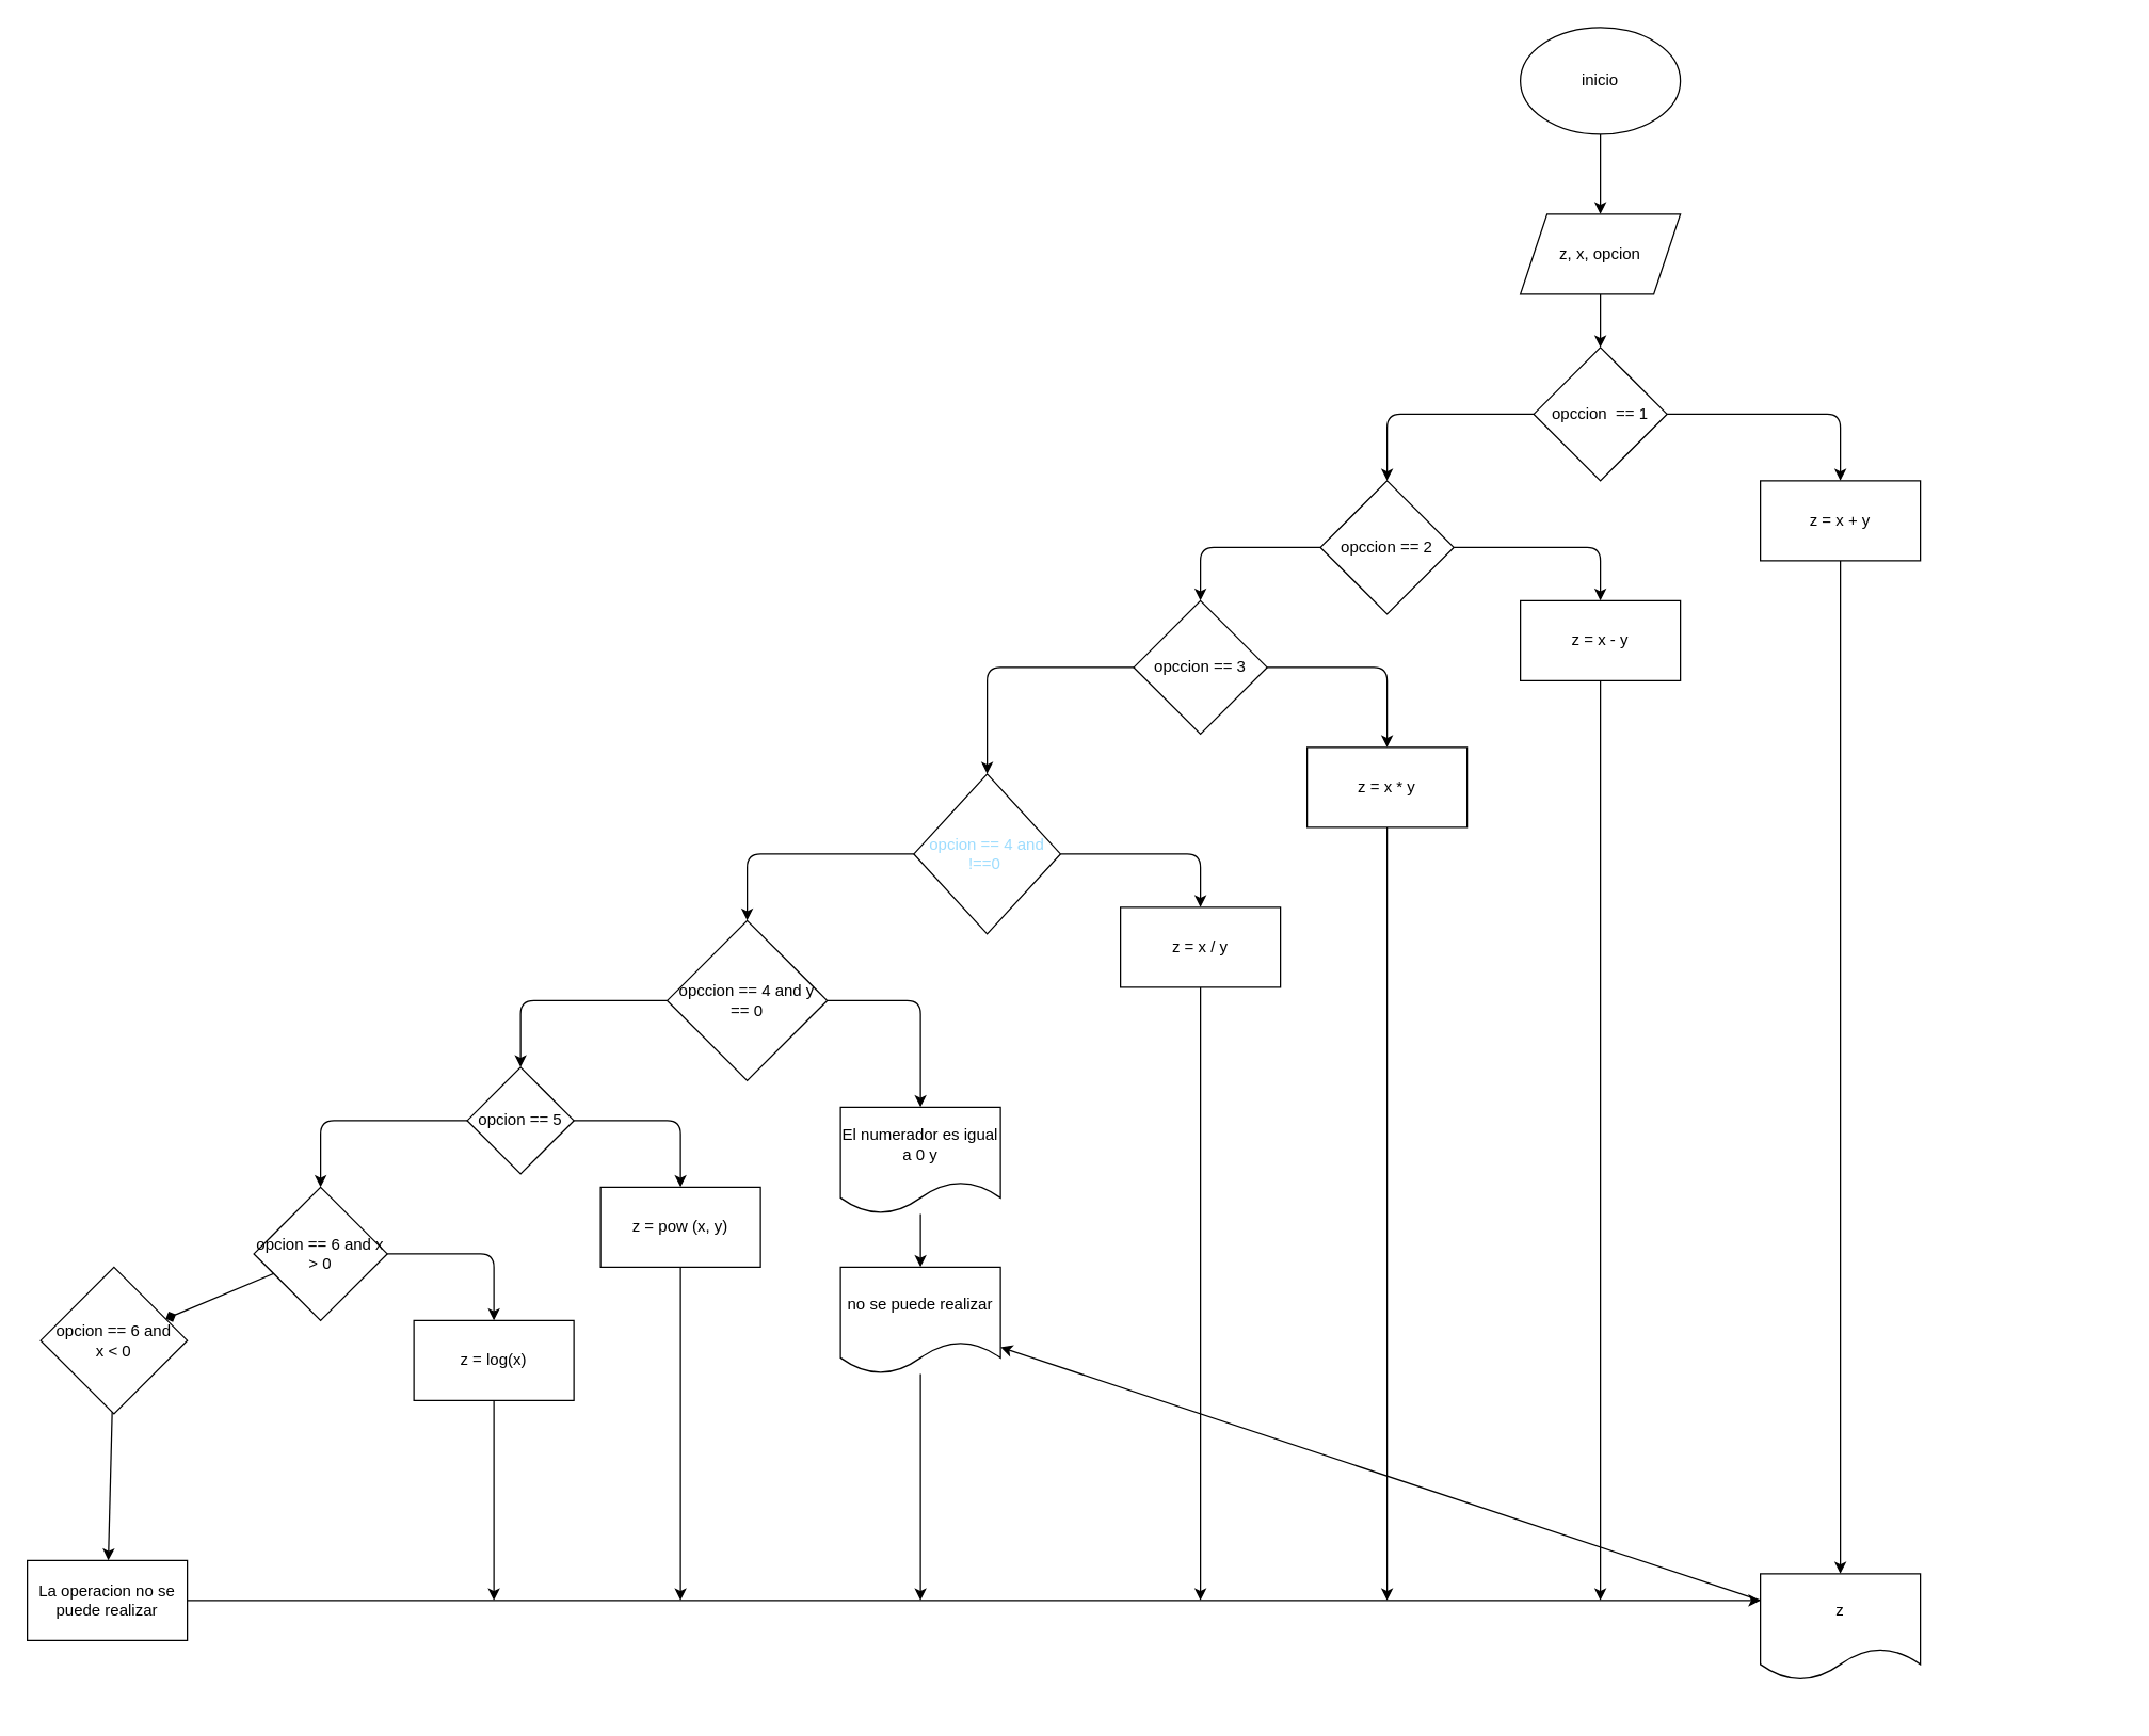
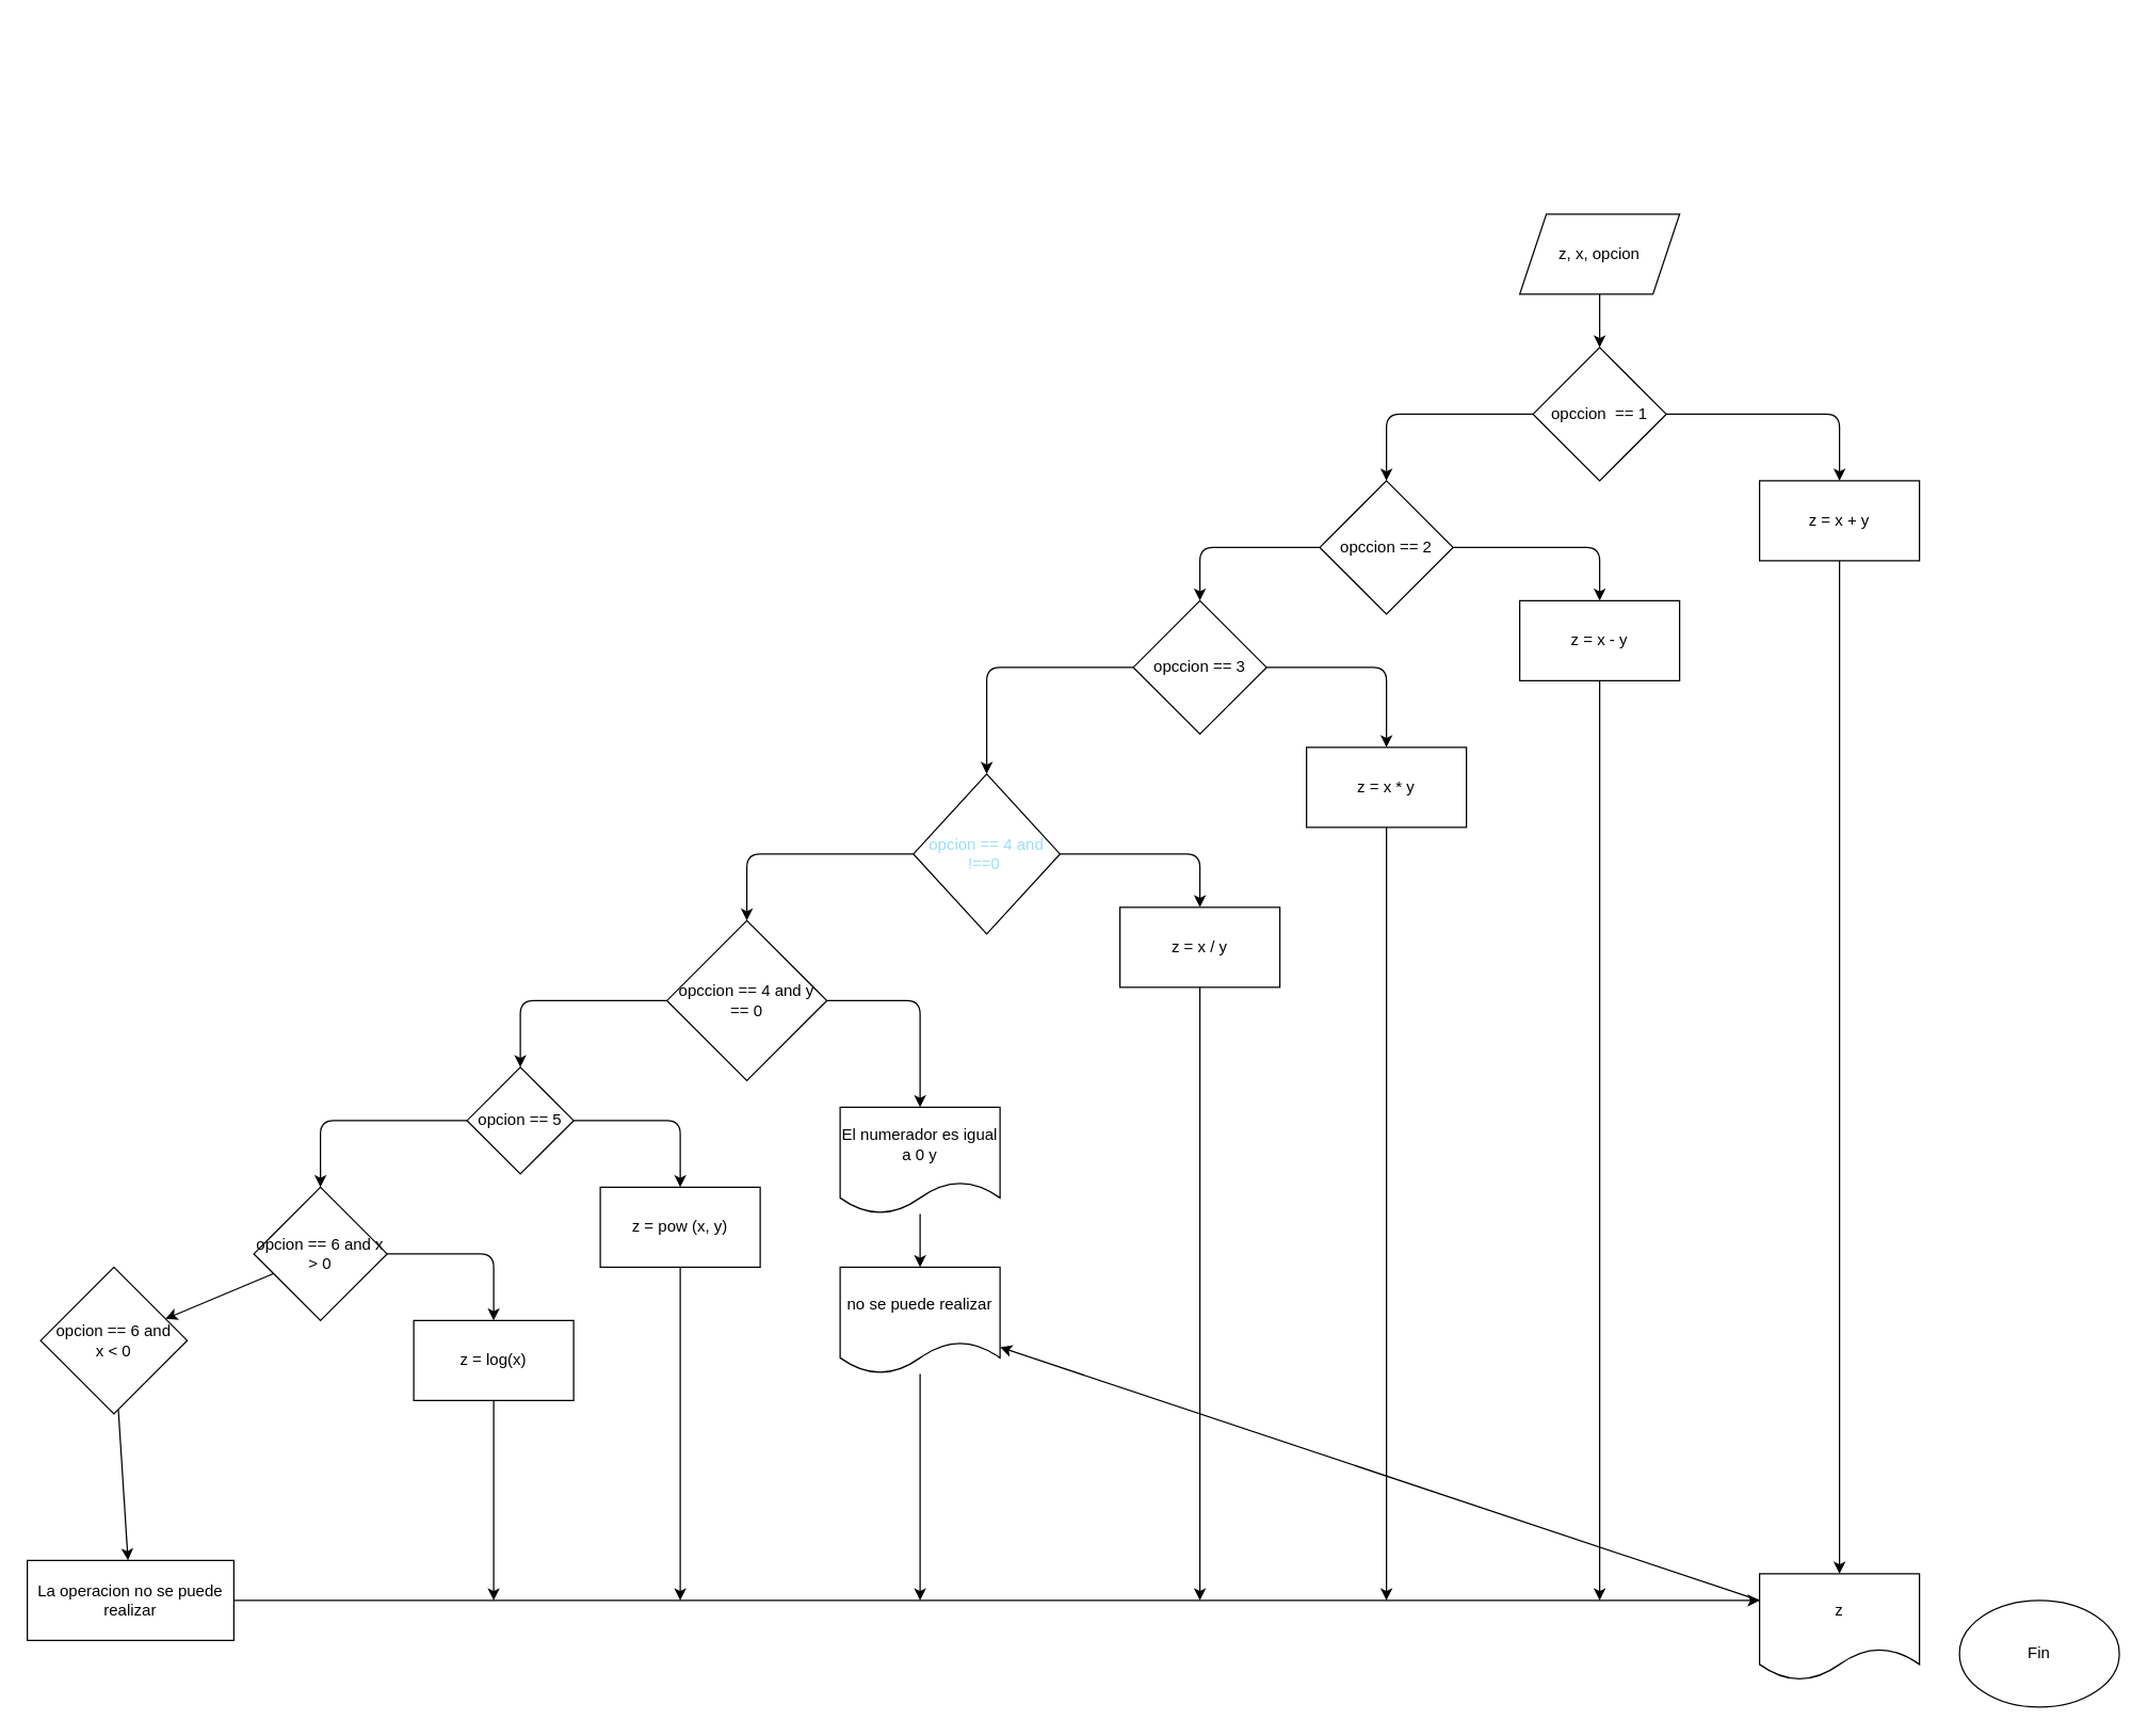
- <mxCell id="3" value="inicio" style="ellipse;whiteSpace=wrap;html=1;" vertex="1" parent="1"><mxGeometry x="1140" y="20" width="120" height="80" as="geometry" /></mxCell>
- <mxCell id="2" value="" style="edgeStyle=none;html=1;" edge="1" parent="1" source="3" target="8"><mxGeometry relative="1" as="geometry" /></mxCell>
- <mxCell id="39" value="" style="edgeStyle=none;html=1;endArrow=diamond;" edge="1" parent="1" source="40" target="44"><mxGeometry relative="1" as="geometry" /></mxCell>
+ <mxCell id="39" value="" style="edgeStyle=none;html=1;" edge="1" parent="1" source="40" target="44"><mxGeometry relative="1" as="geometry" /></mxCell>
- <mxCell id="46" value="La operacion no se puede realizar" style="whiteSpace=wrap;html=1;" vertex="1" parent="1"><mxGeometry x="20" y="1170" width="120" height="60" as="geometry" /></mxCell>
+ <mxCell id="46" value="La operacion no se puede realizar" style="whiteSpace=wrap;html=1;" vertex="1" parent="1"><mxGeometry x="20" y="1170" width="155" height="60" as="geometry" /></mxCell>
+ <mxCell id="48" value="Fin" style="ellipse;whiteSpace=wrap;html=1;" vertex="1" parent="1"><mxGeometry x="1470" y="1200" width="120" height="80" as="geometry" /></mxCell>
